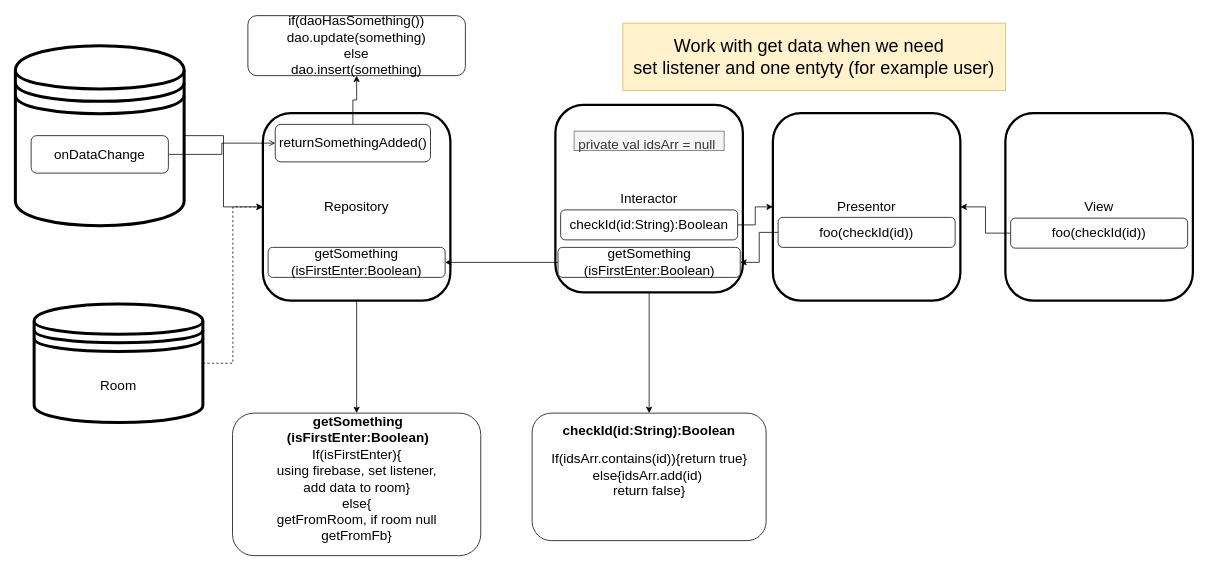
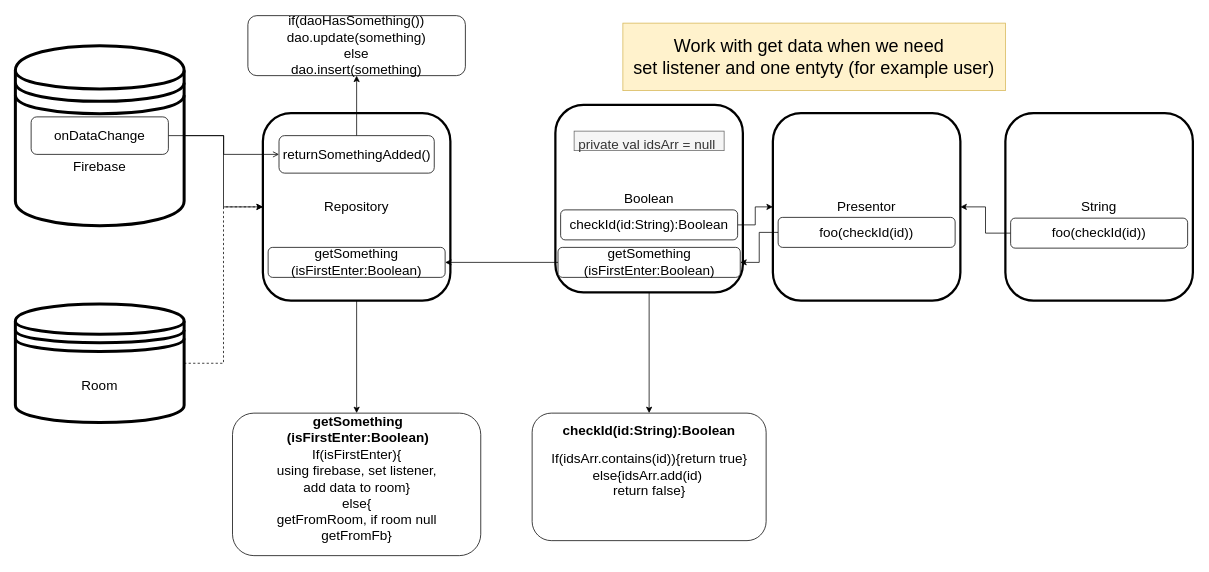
- <mxCell id="32" value="returnSomethingAdded()" style="shape=ext;rounded=1;html=1;whiteSpace=wrap;fontSize=18;" vertex="1" parent="1"><mxGeometry x="366.5" y="165" width="207" height="50" as="geometry" /></mxCell>
+ <mxCell id="32" value="returnSomethingAdded()" style="shape=ext;rounded=1;html=1;whiteSpace=wrap;fontSize=18;" vertex="1" parent="1"><mxGeometry x="371.5" y="180" width="207" height="50" as="geometry" /></mxCell>
- <mxCell id="30" value="onDataChange" style="shape=ext;rounded=1;html=1;whiteSpace=wrap;fontSize=18;" vertex="1" parent="1"><mxGeometry x="41" y="180" width="183" height="50" as="geometry" /></mxCell>
+ <mxCell id="30" value="onDataChange" style="shape=ext;rounded=1;html=1;whiteSpace=wrap;fontSize=18;" vertex="1" parent="1"><mxGeometry x="41" y="155" width="183" height="50" as="geometry" /></mxCell>
- <mxCell id="5" value="Interactor" style="shape=ext;rounded=1;html=1;whiteSpace=wrap;strokeWidth=3;fontSize=18;comic=0;" parent="1" vertex="1"><mxGeometry x="740" y="139" width="250" height="250" as="geometry" /></mxCell>
+ <mxCell id="5" value="Boolean" style="shape=ext;rounded=1;html=1;whiteSpace=wrap;strokeWidth=3;fontSize=18;comic=0;" parent="1" vertex="1"><mxGeometry x="740" y="139" width="250" height="250" as="geometry" /></mxCell>
- <mxCell id="2" value="View" style="shape=ext;rounded=1;html=1;whiteSpace=wrap;strokeWidth=3;fontSize=18;" parent="1" vertex="1"><mxGeometry x="1340" y="150" width="250" height="250" as="geometry" /></mxCell>
+ <mxCell id="2" value="String" style="shape=ext;rounded=1;html=1;whiteSpace=wrap;strokeWidth=3;fontSize=18;" parent="1" vertex="1"><mxGeometry x="1340" y="150" width="250" height="250" as="geometry" /></mxCell>
- <mxCell id="20" value="Room" style="shape=datastore;whiteSpace=wrap;html=1;comic=0;strokeWidth=4;fontSize=18;" parent="1" vertex="1"><mxGeometry x="45" y="404.5" width="225" height="158" as="geometry" /></mxCell>
+ <mxCell id="20" value="Room" style="shape=datastore;whiteSpace=wrap;html=1;comic=0;strokeWidth=4;fontSize=18;" parent="1" vertex="1"><mxGeometry x="20" y="404.5" width="225" height="158" as="geometry" /></mxCell>
